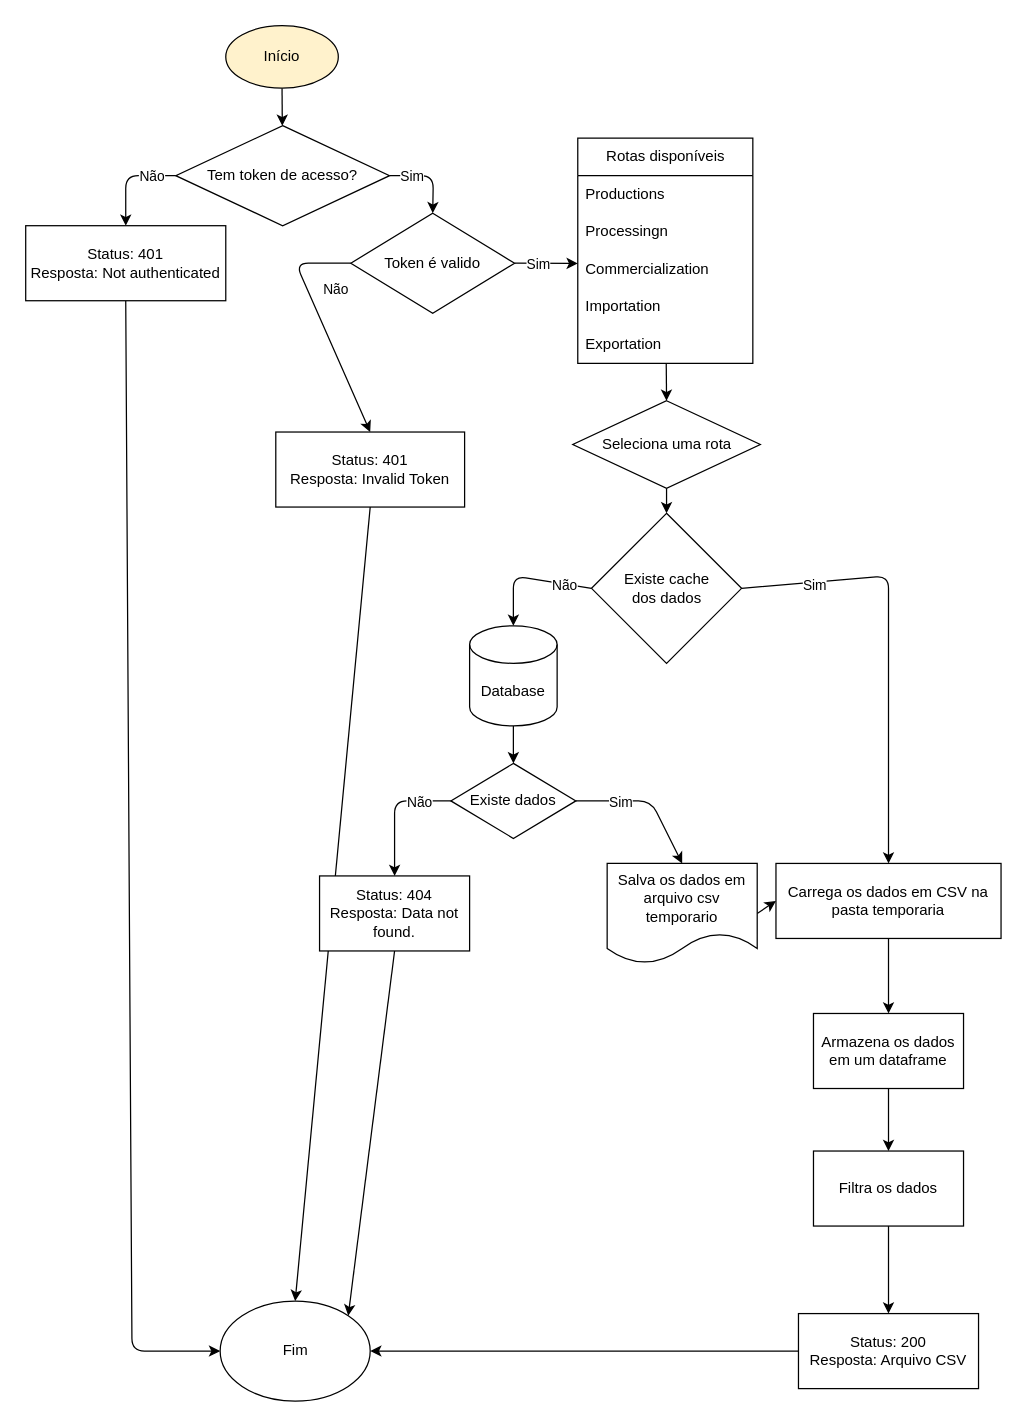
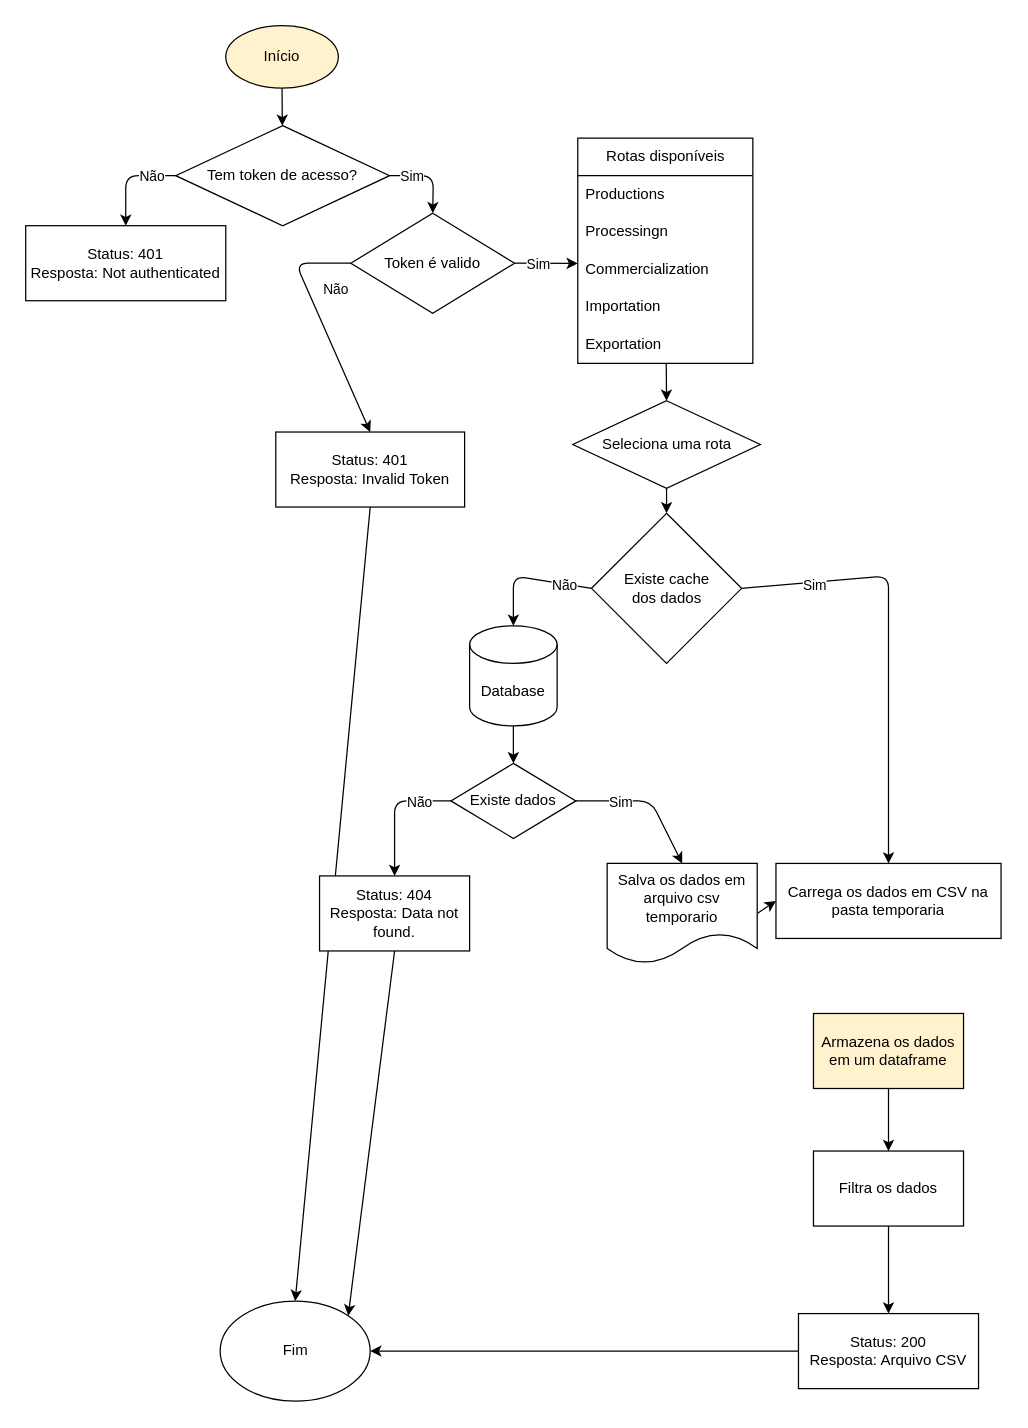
- <mxCell id="9" style="edgeStyle=none;html=1;exitX=0.5;exitY=1;exitDx=0;exitDy=0;entryX=0;entryY=0.5;entryDx=0;entryDy=0;" parent="1" source="10" target="18" edge="1"><mxGeometry relative="1" as="geometry"><Array as="points"><mxPoint x="105" y="1080" /></Array></mxGeometry></mxCell>
- <mxCell id="50" style="edgeStyle=none;html=1;exitX=0.5;exitY=1;exitDx=0;exitDy=0;" parent="1" source="51" target="38" edge="1"><mxGeometry relative="1" as="geometry"><mxPoint x="709.523" y="746.8" as="sourcePoint" /></mxGeometry></mxCell>
- <mxCell id="38" value="Armazena os dados em um dataframe" style="rounded=0;whiteSpace=wrap;html=1;" parent="1" vertex="1"><mxGeometry x="650" y="810" width="120" height="60" as="geometry" /></mxCell>
+ <mxCell id="38" value="Armazena os dados em um dataframe" style="rounded=0;whiteSpace=wrap;html=1;fillColor=#fff2cc;" parent="1" vertex="1"><mxGeometry x="650" y="810" width="120" height="60" as="geometry" /></mxCell>
